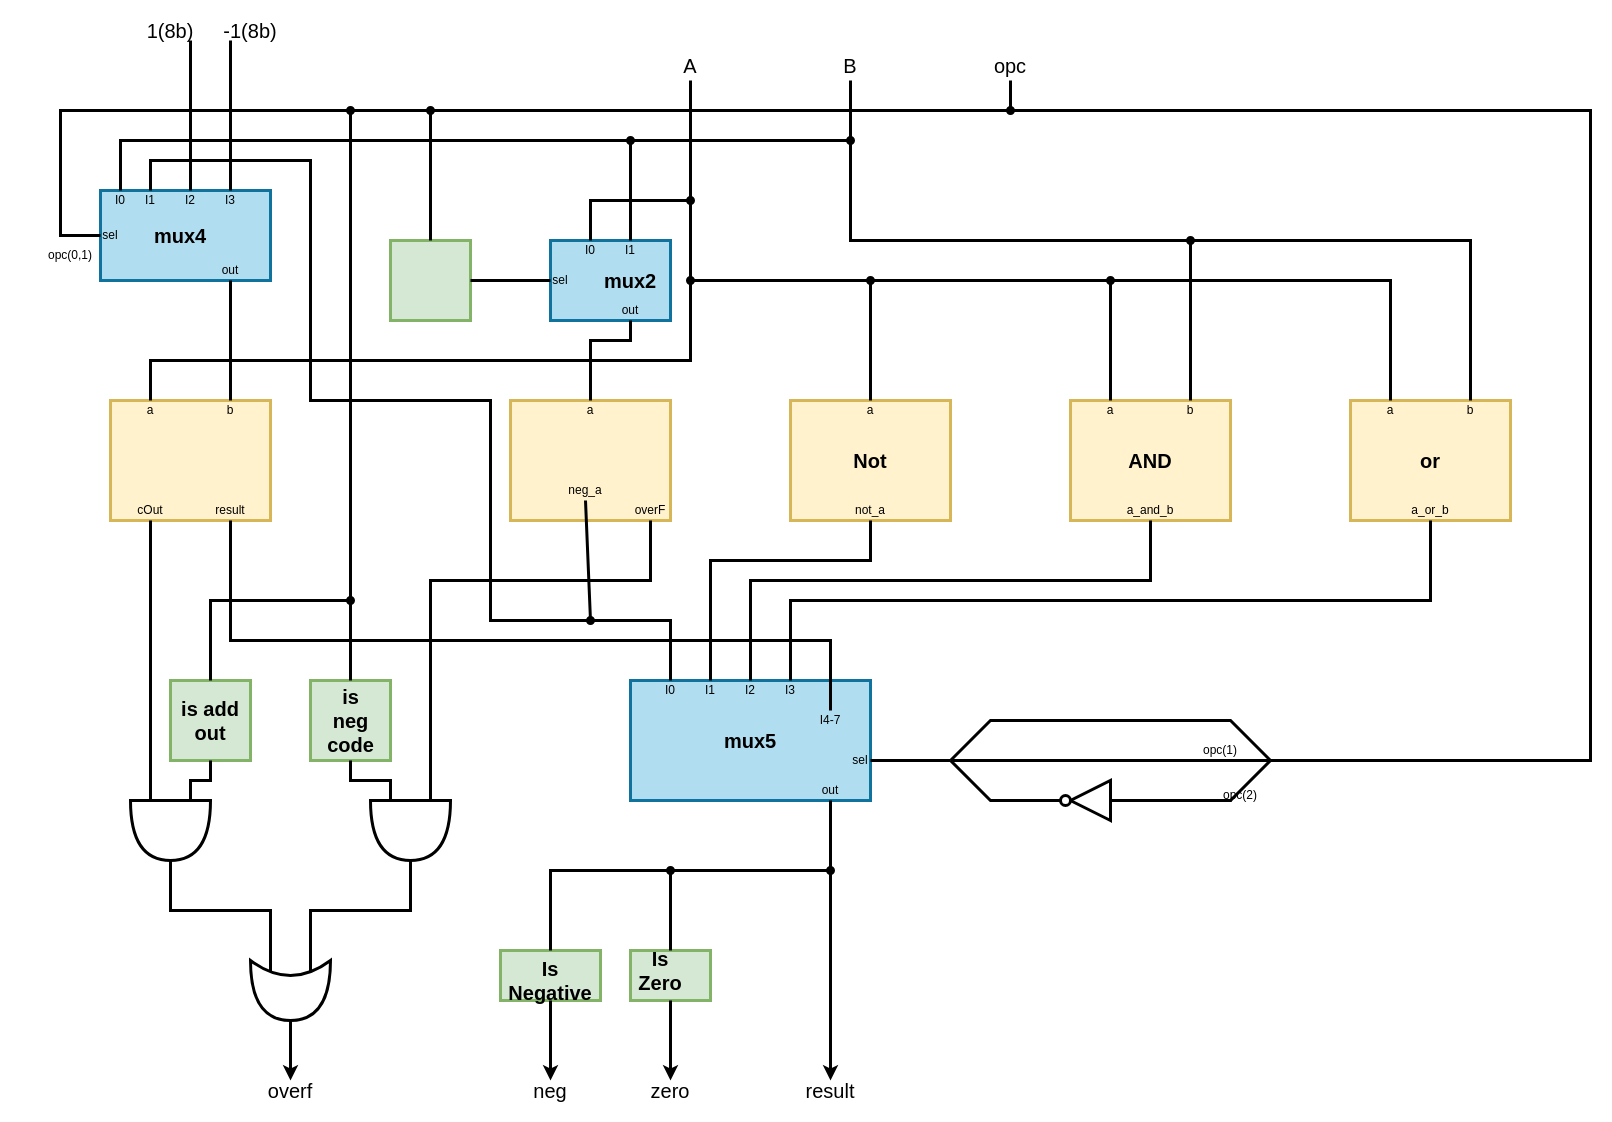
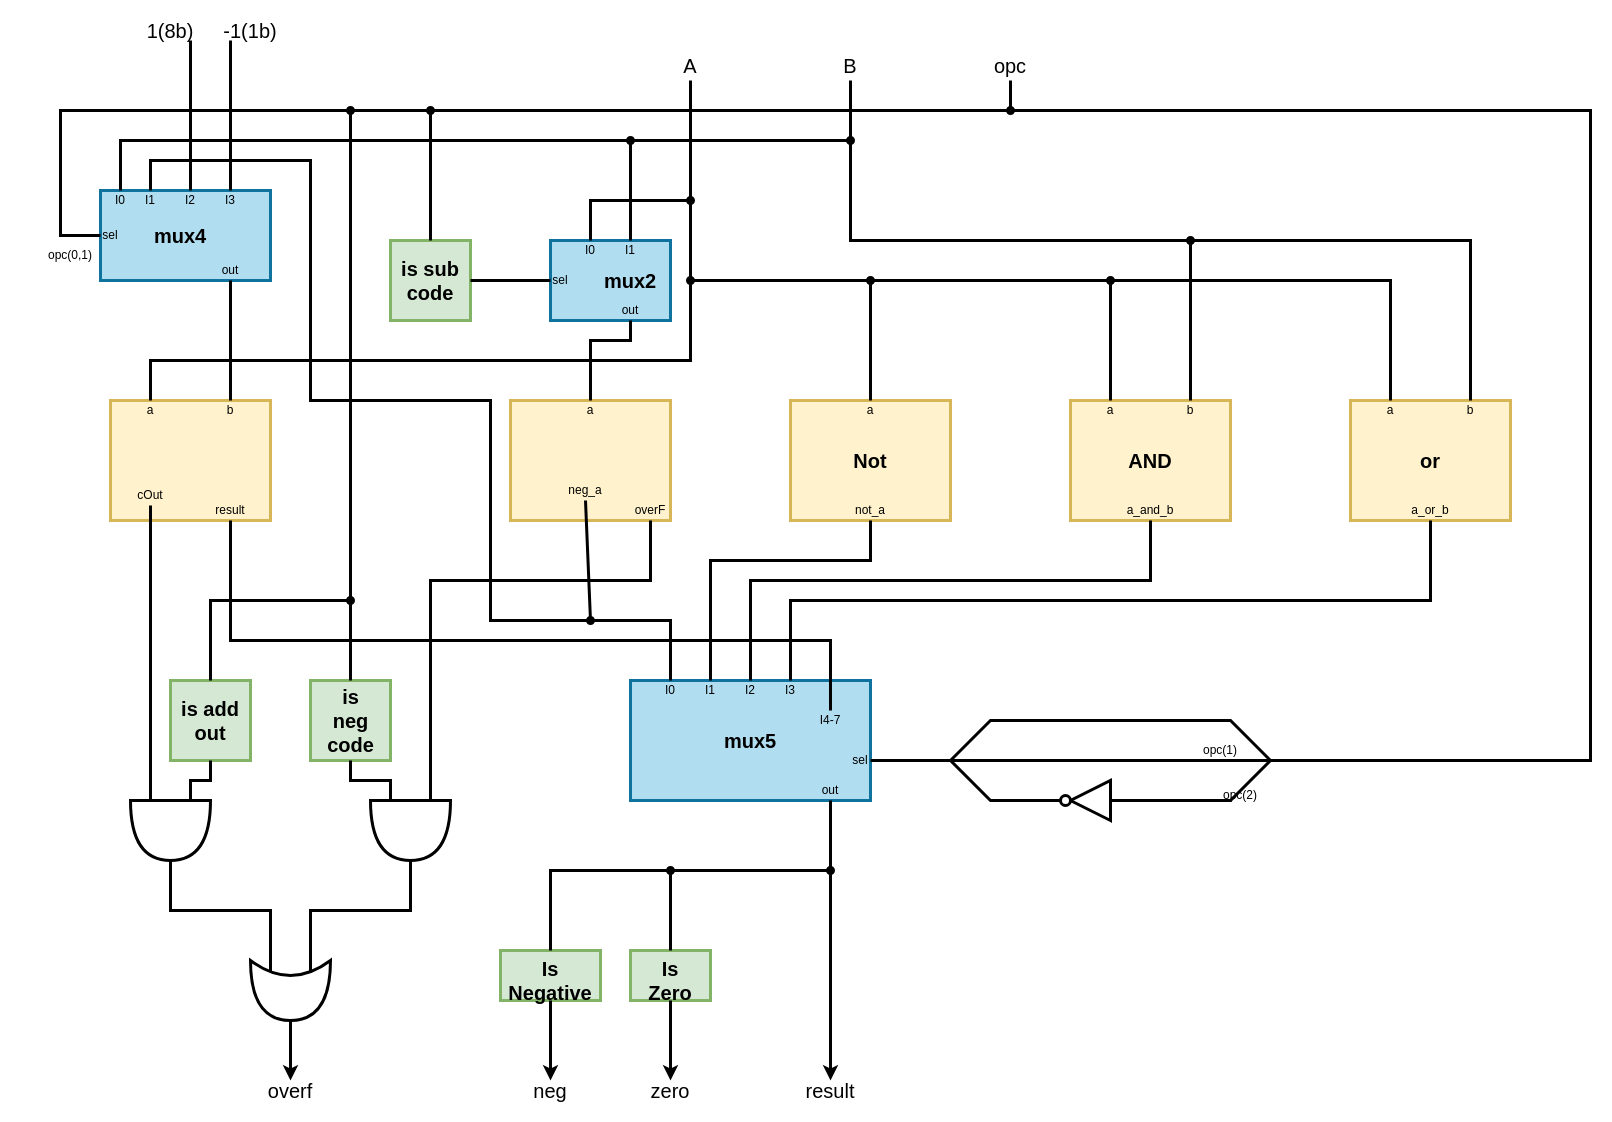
- <mxCell id="63" value="-1(8b)" style="text;html=1;strokeColor=none;fillColor=none;align=center;verticalAlign=middle;whiteSpace=wrap;rounded=0;strokeWidth=3;fontSize=20;" parent="1" vertex="1"><mxGeometry x="230" y="20" width="40" height="20" as="geometry" /></mxCell>
+ <mxCell id="63" value="-1(1b)" style="text;html=1;strokeColor=none;fillColor=none;align=center;verticalAlign=middle;whiteSpace=wrap;rounded=0;strokeWidth=3;fontSize=20;" parent="1" vertex="1"><mxGeometry x="230" y="20" width="40" height="20" as="geometry" /></mxCell>
+ <mxCell id="10" value="&lt;font style=&quot;font-size: 20px&quot;&gt;&lt;b&gt;is sub code&lt;/b&gt;&lt;/font&gt;" style="text;html=1;strokeColor=none;fillColor=none;align=center;verticalAlign=middle;whiteSpace=wrap;rounded=0;strokeWidth=3;" parent="1" vertex="1"><mxGeometry x="400" y="265" width="60" height="30" as="geometry" /></mxCell>
- <mxCell id="21" value="cOut" style="text;html=1;strokeColor=none;fillColor=none;align=center;verticalAlign=middle;whiteSpace=wrap;rounded=0;strokeWidth=3;" parent="1" vertex="1"><mxGeometry x="130" y="500" width="40" height="20" as="geometry" /></mxCell>
+ <mxCell id="21" value="cOut" style="text;html=1;strokeColor=none;fillColor=none;align=center;verticalAlign=middle;whiteSpace=wrap;rounded=0;strokeWidth=3;" parent="1" vertex="1"><mxGeometry x="130" y="485" width="40" height="20" as="geometry" /></mxCell>
- <mxCell id="59" value="&lt;b&gt;Is &lt;span style=&quot;font-size: 20px;&quot;&gt;Zero&lt;/span&gt;&lt;/b&gt;" style="text;html=1;strokeColor=none;fillColor=none;align=center;verticalAlign=middle;whiteSpace=wrap;rounded=0;strokeWidth=3;fontSize=20;" parent="1" vertex="1"><mxGeometry x="640" y="960" width="40" height="20" as="geometry" /></mxCell>
+ <mxCell id="59" value="&lt;b&gt;Is &lt;span style=&quot;font-size: 20px;&quot;&gt;Zero&lt;/span&gt;&lt;/b&gt;" style="text;html=1;strokeColor=none;fillColor=none;align=center;verticalAlign=middle;whiteSpace=wrap;rounded=0;strokeWidth=3;fontSize=20;" parent="1" vertex="1"><mxGeometry x="650" y="970" width="40" height="20" as="geometry" /></mxCell>
